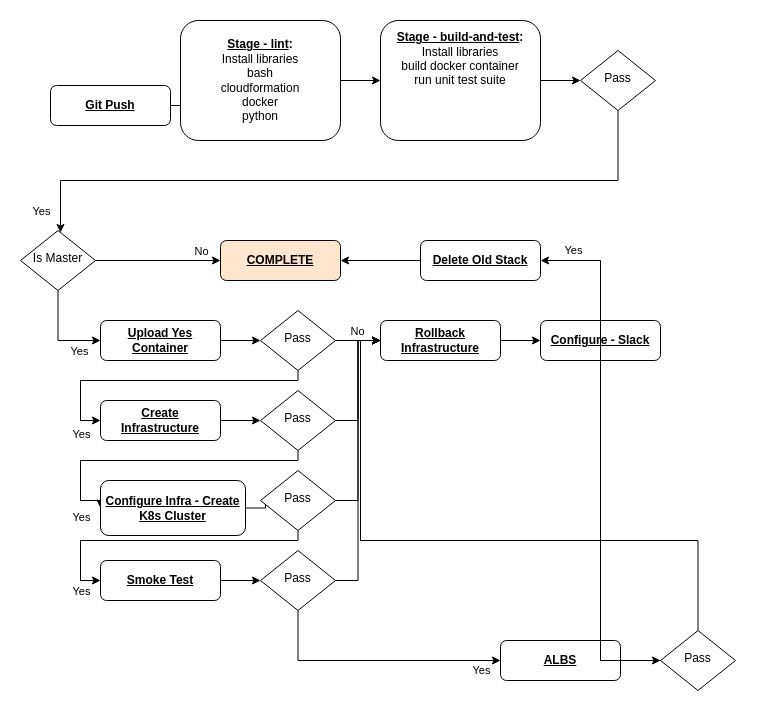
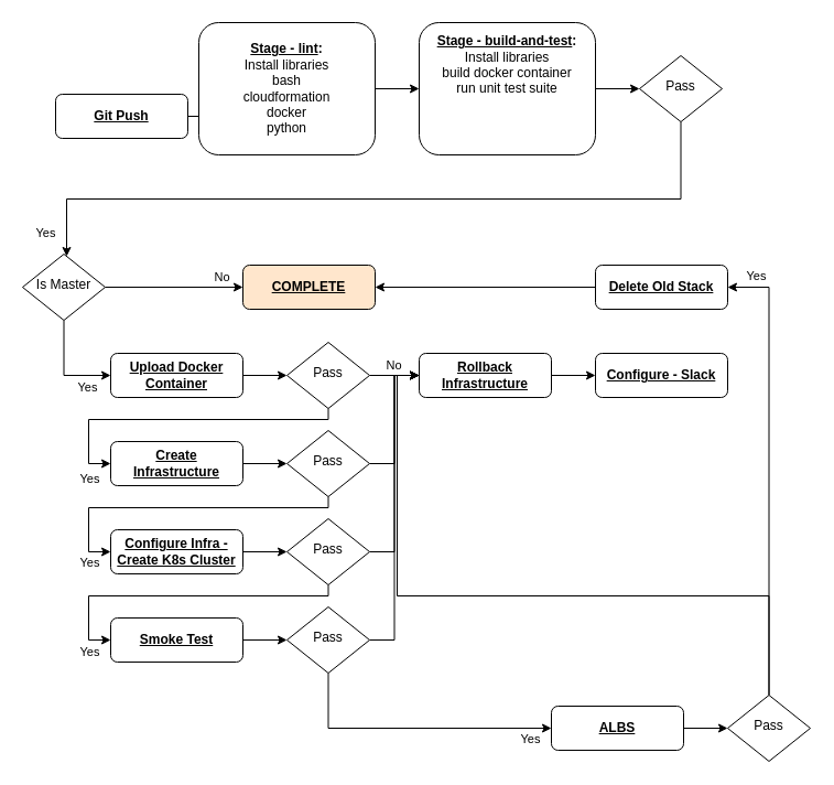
- <mxCell id="44" value="&lt;b&gt;&lt;u&gt;Delete Old Stack&lt;/u&gt;&lt;/b&gt;" style="rounded=1;whiteSpace=wrap;html=1;fontSize=12;glass=0;strokeWidth=1;shadow=0;" parent="1" vertex="1"><mxGeometry x="420" y="240" width="120" height="40" as="geometry" /></mxCell>
+ <mxCell id="44" value="&lt;b&gt;&lt;u&gt;Delete Old Stack&lt;/u&gt;&lt;/b&gt;" style="rounded=1;whiteSpace=wrap;html=1;fontSize=12;glass=0;strokeWidth=1;shadow=0;" parent="1" vertex="1"><mxGeometry x="540" y="240" width="120" height="40" as="geometry" /></mxCell>
- <mxCell id="19" value="&lt;b&gt;&lt;u&gt;Upload Yes Container&lt;/u&gt;&lt;/b&gt;" style="rounded=1;whiteSpace=wrap;html=1;fontSize=12;glass=0;strokeWidth=1;shadow=0;" parent="1" vertex="1"><mxGeometry x="100" y="320" width="120" height="40" as="geometry" /></mxCell>
+ <mxCell id="19" value="&lt;b&gt;&lt;u&gt;Upload Docker Container&lt;/u&gt;&lt;/b&gt;" style="rounded=1;whiteSpace=wrap;html=1;fontSize=12;glass=0;strokeWidth=1;shadow=0;" parent="1" vertex="1"><mxGeometry x="100" y="320" width="120" height="40" as="geometry" /></mxCell>
- <mxCell id="34" value="&lt;b&gt;&lt;u&gt;Configure Infra - Create K8s Cluster&lt;/u&gt;&lt;/b&gt;" style="rounded=1;whiteSpace=wrap;html=1;fontSize=12;glass=0;strokeWidth=1;shadow=0;" parent="1" vertex="1"><mxGeometry x="100" y="480" width="145" height="55" as="geometry" /></mxCell>
+ <mxCell id="34" value="&lt;b&gt;&lt;u&gt;Configure Infra - Create K8s Cluster&lt;/u&gt;&lt;/b&gt;" style="rounded=1;whiteSpace=wrap;html=1;fontSize=12;glass=0;strokeWidth=1;shadow=0;" parent="1" vertex="1"><mxGeometry x="100" y="480" width="120" height="40" as="geometry" /></mxCell>
